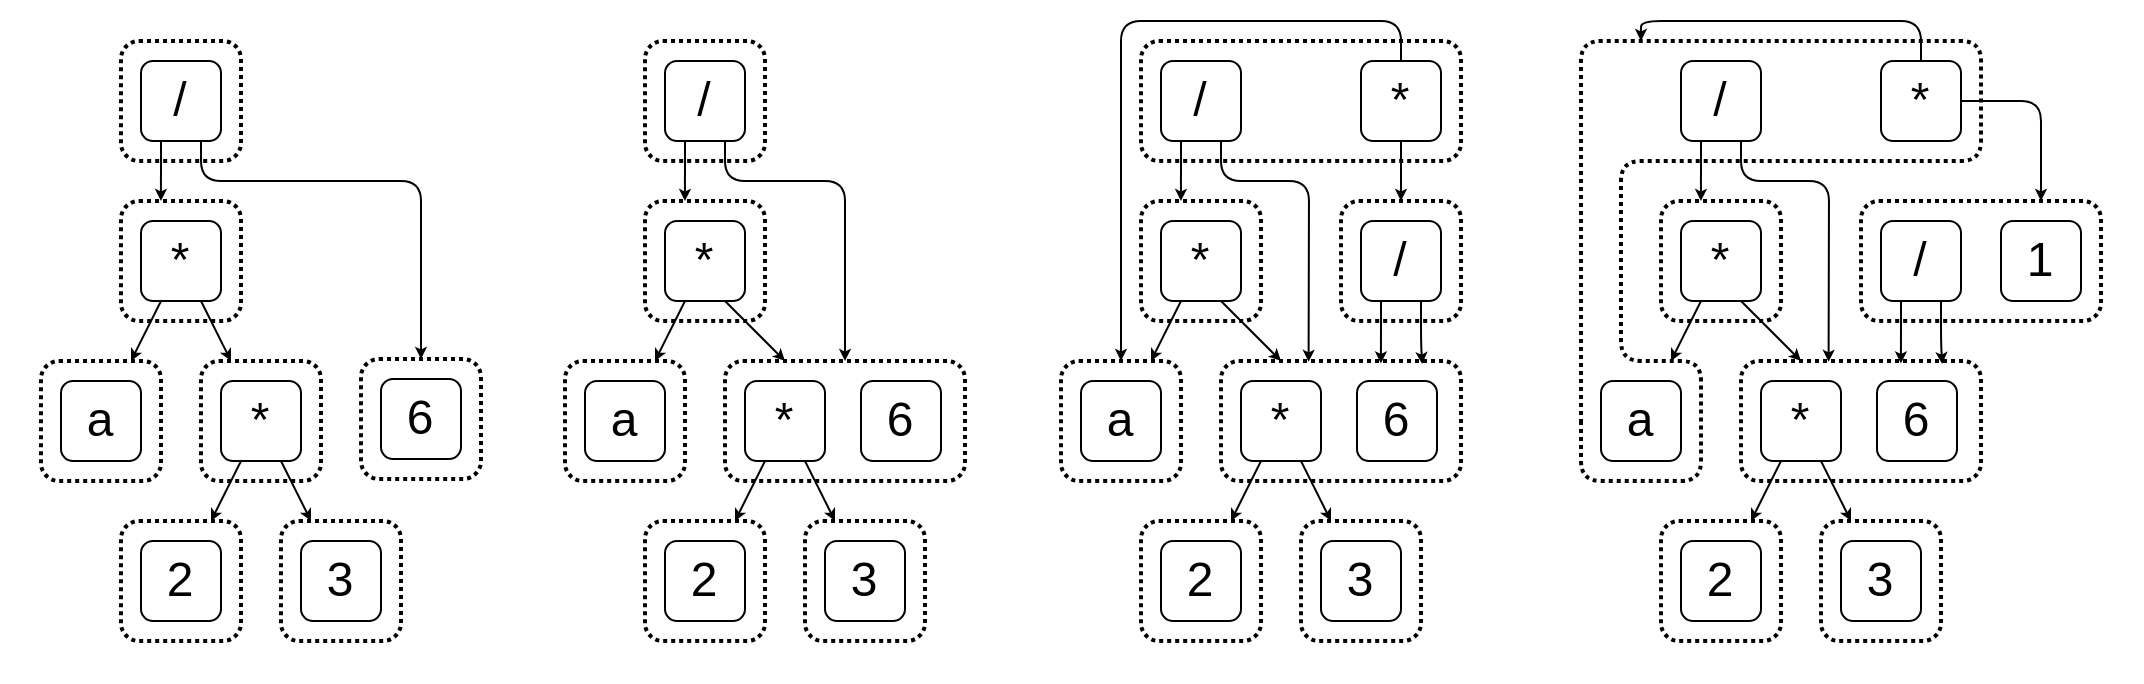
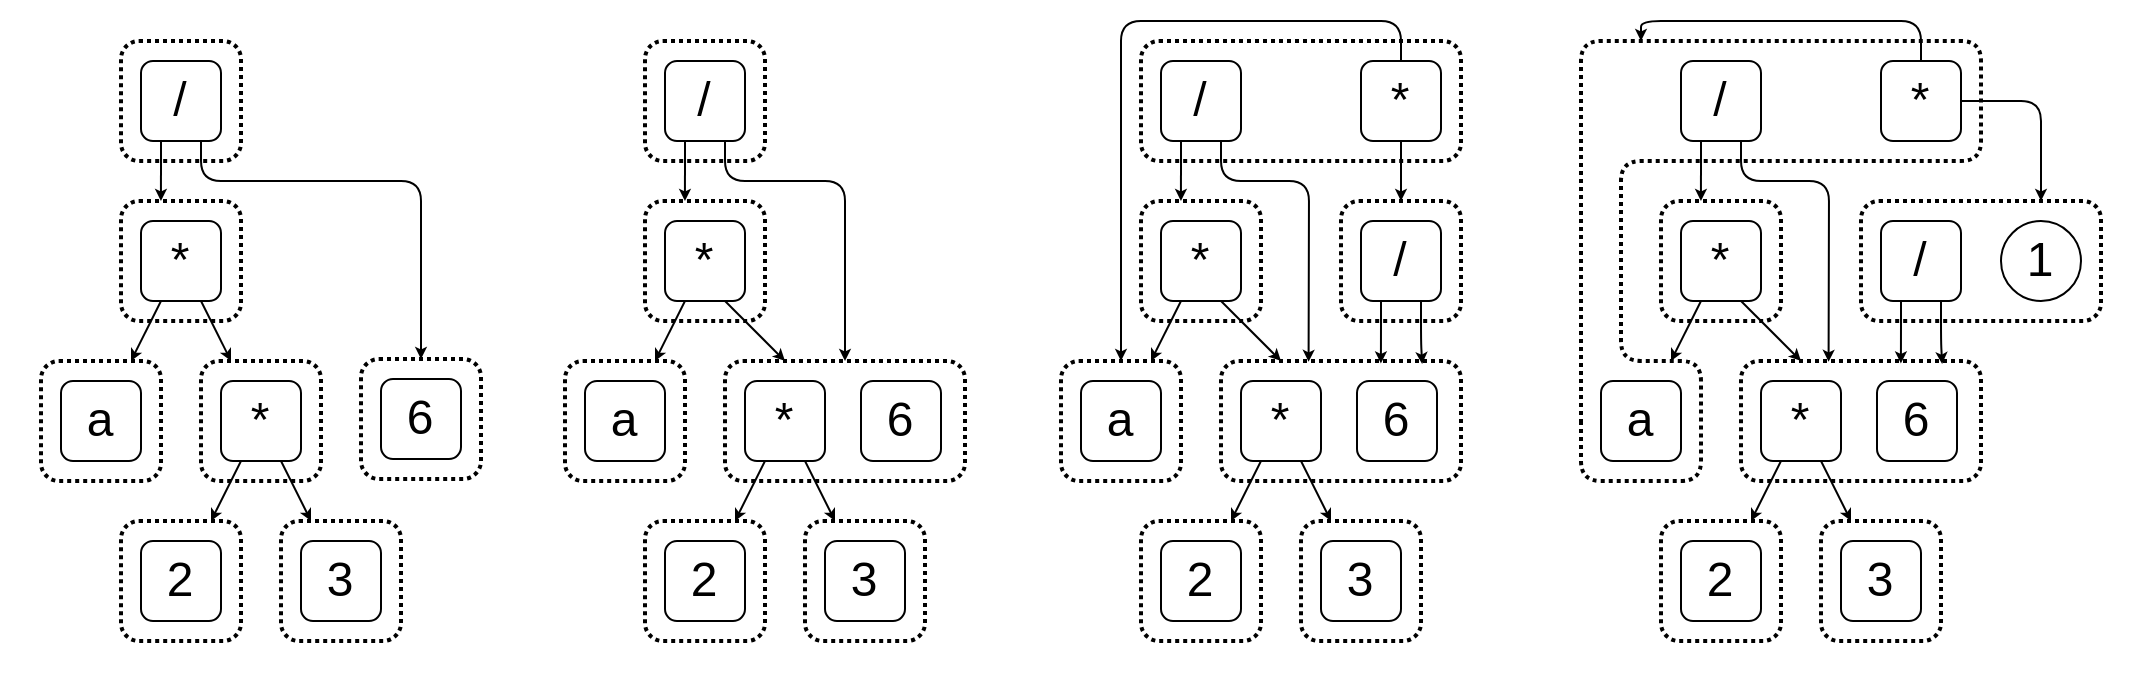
- <mxCell id="96" value="&lt;font style=&quot;font-size: 24px&quot;&gt;1&lt;/font&gt;" style="rounded=1;whiteSpace=wrap;html=1;fontSize=24;verticalAlign=middle;" vertex="1" parent="1"><mxGeometry x="1000" y="110" width="40" height="40" as="geometry" /></mxCell>
+ <mxCell id="96" value="&lt;font style=&quot;font-size: 24px&quot;&gt;1&lt;/font&gt;" style="ellipse;whiteSpace=wrap;html=1;fontSize=24;verticalAlign=middle;" vertex="1" parent="1"><mxGeometry x="1000" y="110" width="40" height="40" as="geometry" /></mxCell>
